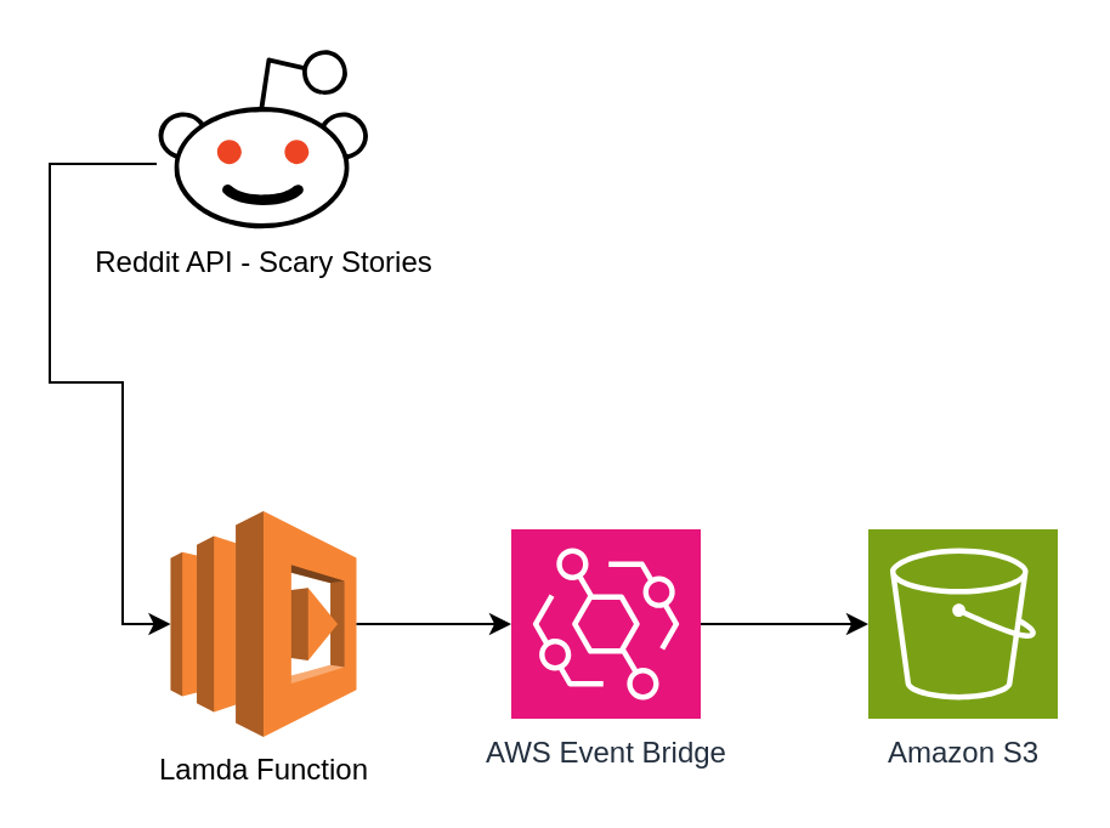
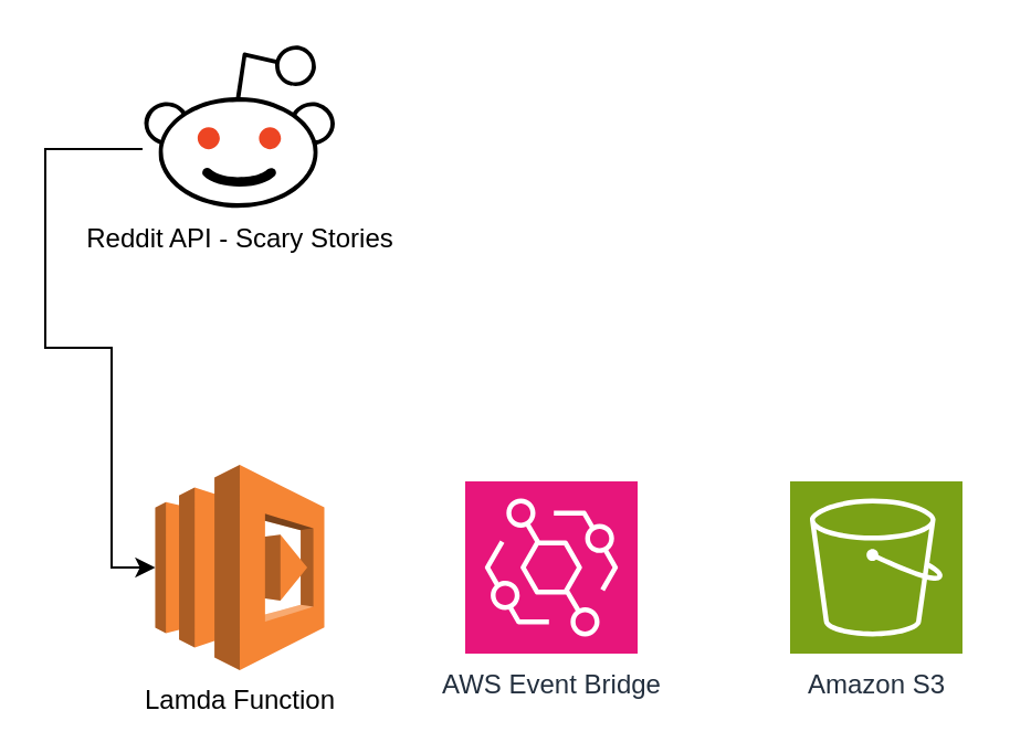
- <mxCell id="7" style="edgeStyle=orthogonalEdgeStyle;rounded=0;orthogonalLoop=1;jettySize=auto;html=1;entryX=0;entryY=0.5;entryDx=0;entryDy=0;entryPerimeter=0;" edge="1" parent="1" source="3" target="6"><mxGeometry relative="1" as="geometry" /></mxCell>
- <mxCell id="8" style="edgeStyle=orthogonalEdgeStyle;rounded=0;orthogonalLoop=1;jettySize=auto;html=1;entryX=0;entryY=0.5;entryDx=0;entryDy=0;entryPerimeter=0;" edge="1" parent="1" source="6" target="2"><mxGeometry relative="1" as="geometry" /></mxCell>
